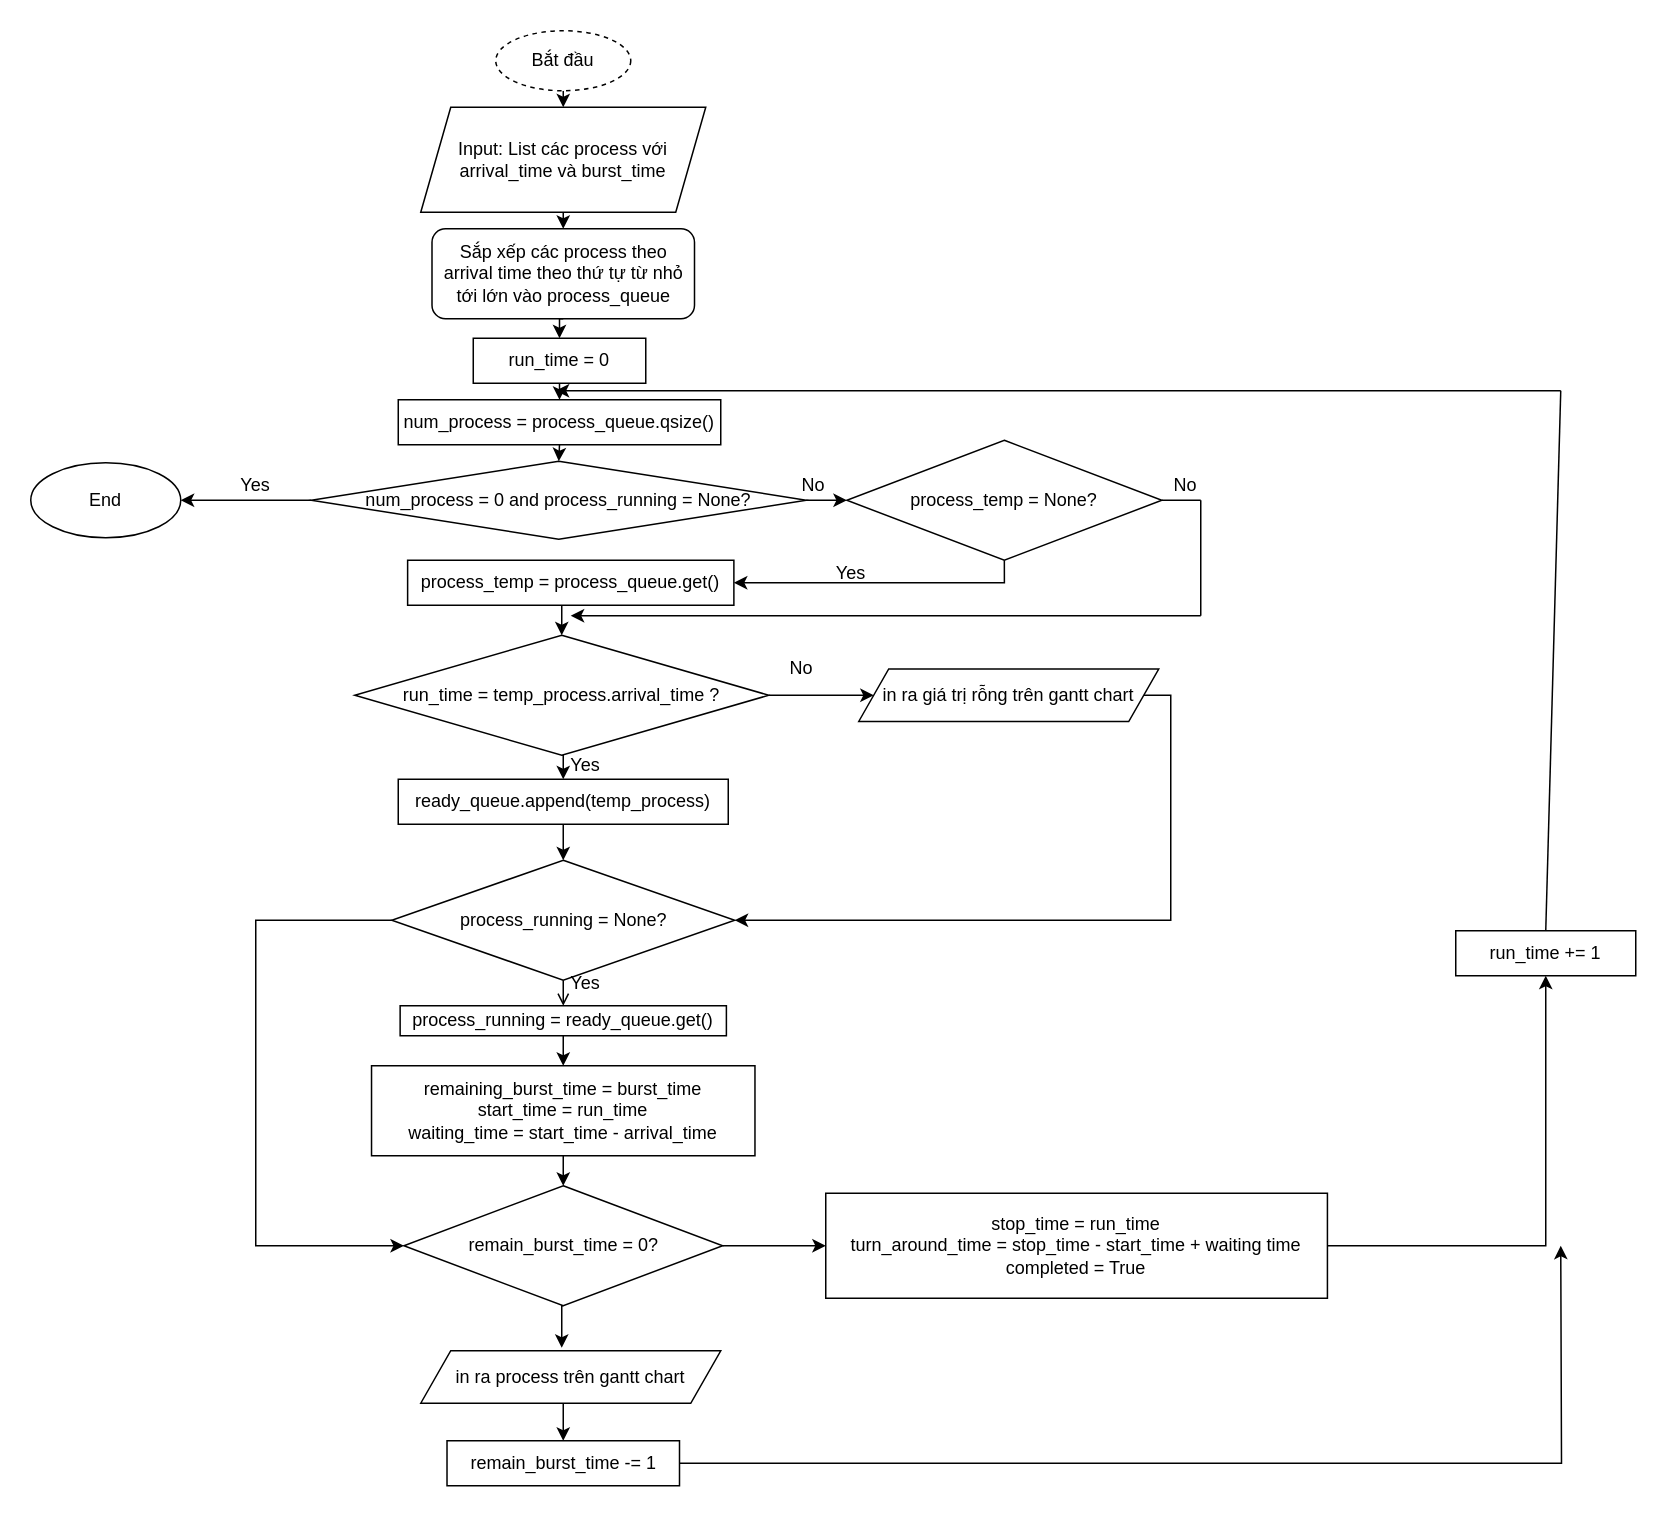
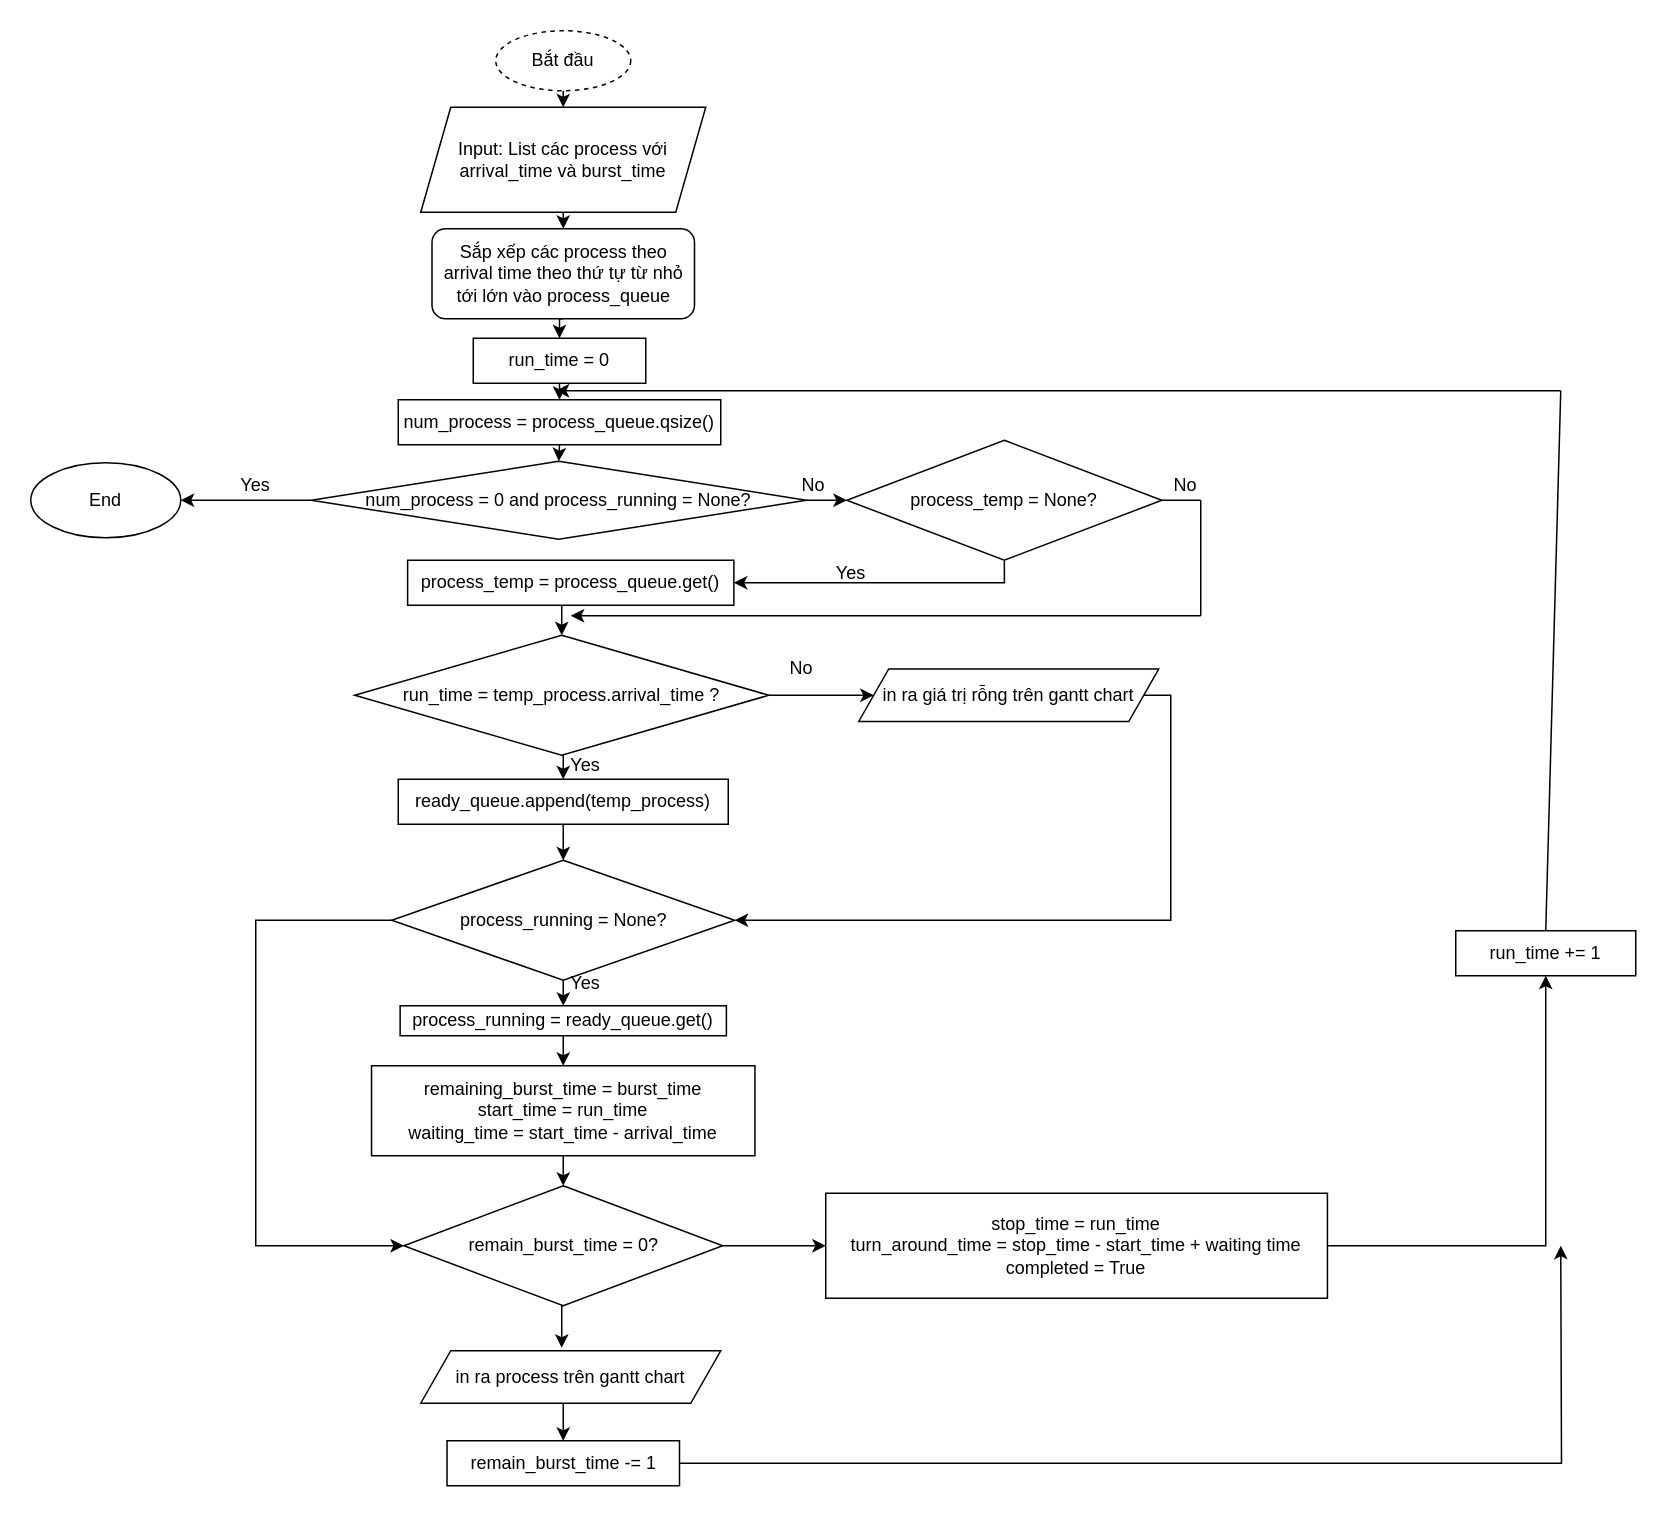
- <mxCell id="31" style="edgeStyle=orthogonalEdgeStyle;rounded=0;orthogonalLoop=1;jettySize=auto;html=1;exitX=0.5;exitY=1;exitDx=0;exitDy=0;entryX=0.5;entryY=0;entryDx=0;entryDy=0;endArrow=open;" edge="1" parent="1" source="33" target="35"><mxGeometry relative="1" as="geometry" /></mxCell>
+ <mxCell id="31" style="edgeStyle=orthogonalEdgeStyle;rounded=0;orthogonalLoop=1;jettySize=auto;html=1;exitX=0.5;exitY=1;exitDx=0;exitDy=0;entryX=0.5;entryY=0;entryDx=0;entryDy=0;" edge="1" parent="1" source="33" target="35"><mxGeometry relative="1" as="geometry" /></mxCell>
